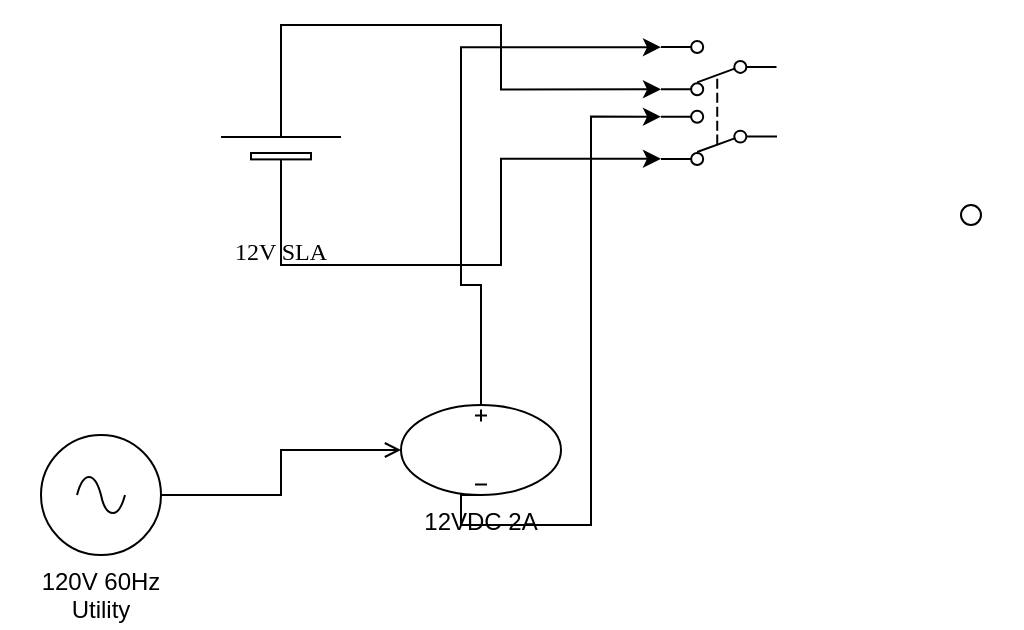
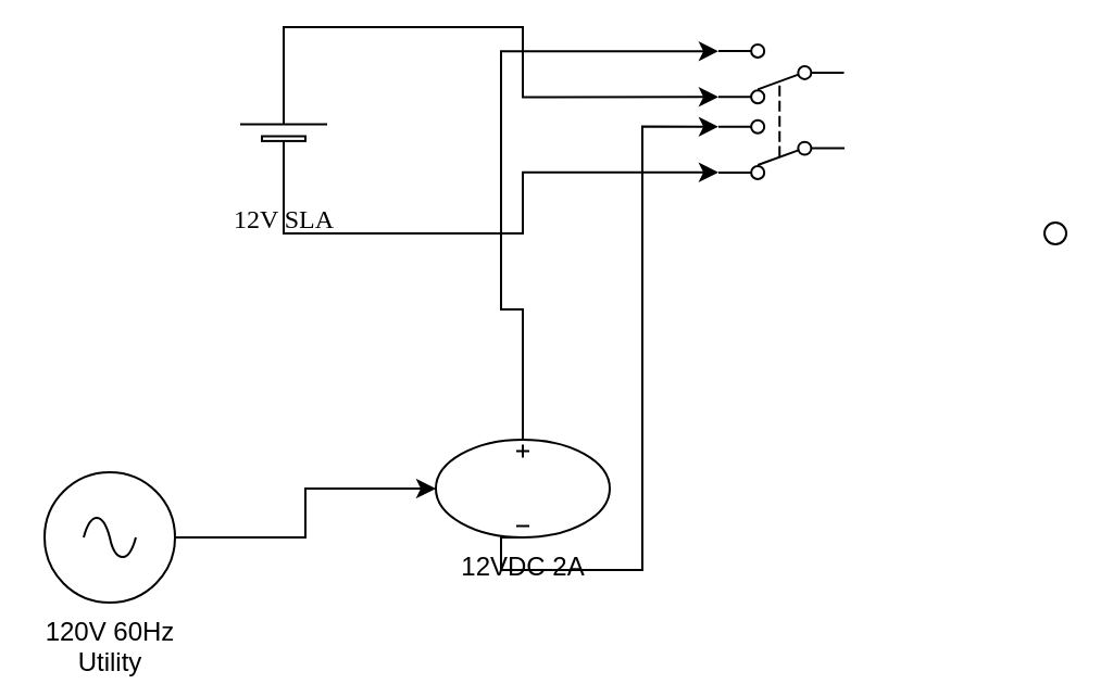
- <mxCell id="4" value="12V SLA" style="verticalLabelPosition=bottom;shadow=0;dashed=0;align=center;fillColor=default;html=1;verticalAlign=top;strokeWidth=1;shape=mxgraph.electrical.miscellaneous.monocell_battery;rounded=1;comic=0;labelBackgroundColor=none;fontFamily=Verdana;fontSize=12;flipH=1;direction=north;" parent="1" vertex="1"><mxGeometry x="110" y="32" width="60" height="80" as="geometry" /></mxCell>
+ <mxCell id="4" value="12V SLA" style="verticalLabelPosition=bottom;shadow=0;dashed=0;align=center;fillColor=default;html=1;verticalAlign=top;strokeWidth=1;shape=mxgraph.electrical.miscellaneous.monocell_battery;rounded=1;comic=0;labelBackgroundColor=none;fontFamily=Verdana;fontSize=12;flipH=1;direction=north;" parent="1" vertex="1"><mxGeometry x="110" y="32" width="40" height="55" as="geometry" /></mxCell>
- <mxCell id="5" style="edgeStyle=orthogonalEdgeStyle;rounded=0;orthogonalLoop=1;jettySize=auto;html=1;entryX=0;entryY=0.5;entryDx=0;entryDy=0;entryPerimeter=0;endArrow=open;" parent="1" source="6" target="9" edge="1"><mxGeometry relative="1" as="geometry" /></mxCell>
+ <mxCell id="5" style="edgeStyle=orthogonalEdgeStyle;rounded=0;orthogonalLoop=1;jettySize=auto;html=1;entryX=0;entryY=0.5;entryDx=0;entryDy=0;entryPerimeter=0;" parent="1" source="6" target="9" edge="1"><mxGeometry relative="1" as="geometry" /></mxCell>
